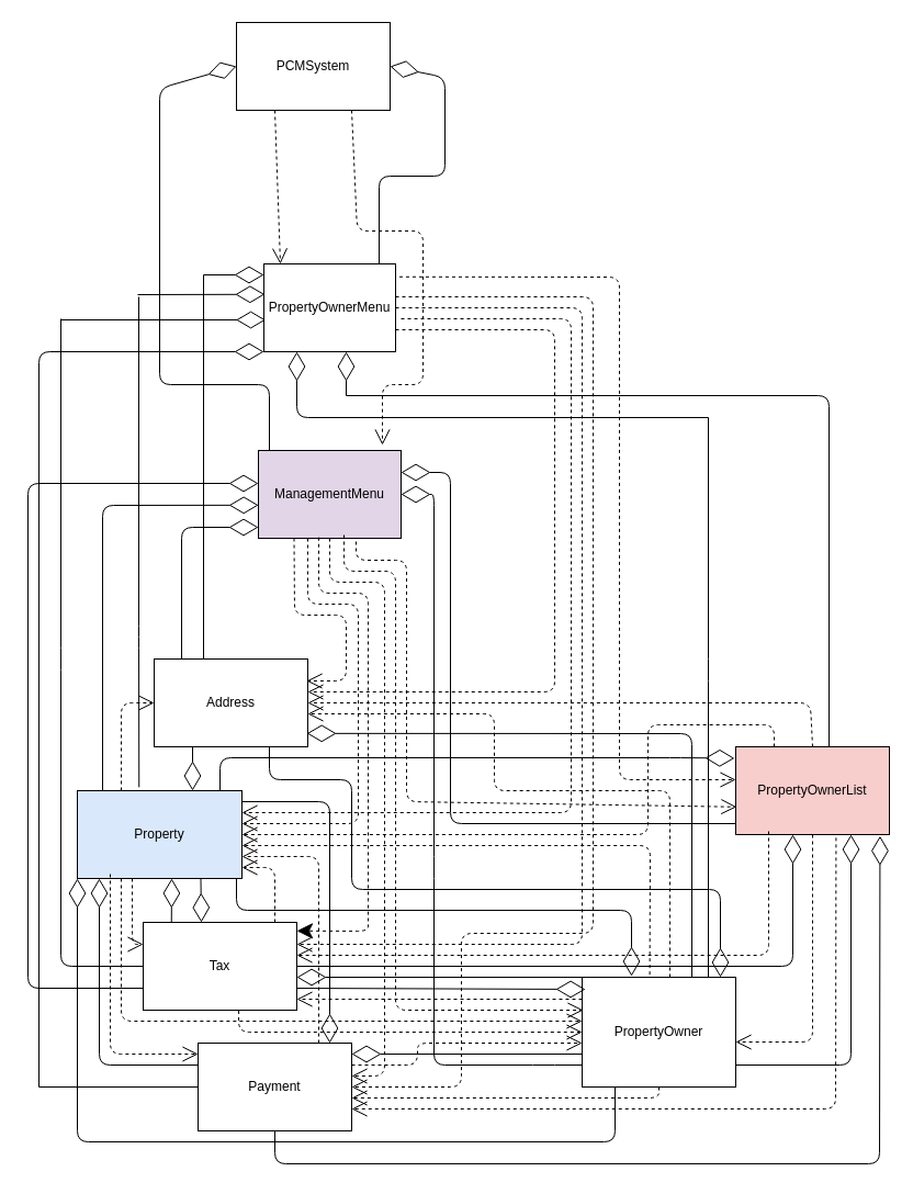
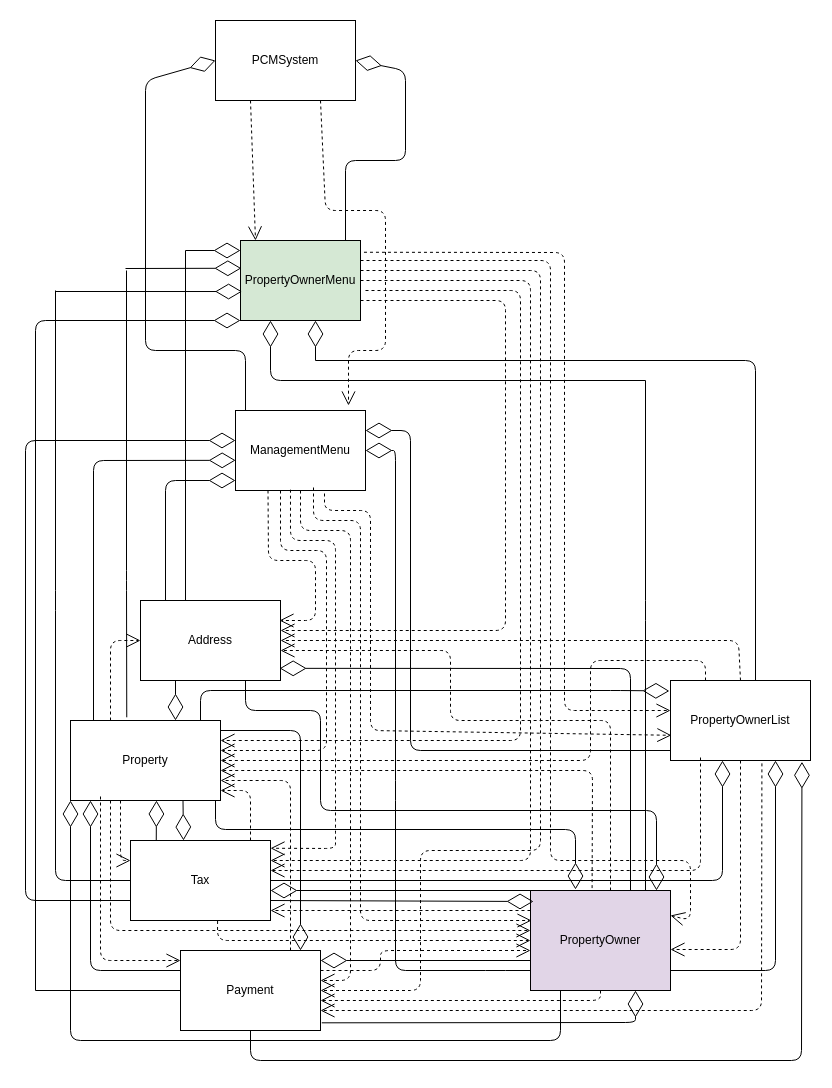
- <mxCell id="4" value="PropertyOwnerMenu" style="rounded=0;whiteSpace=wrap;html=1;" parent="1" vertex="1"><mxGeometry x="235" y="240" width="120" height="80" as="geometry" /></mxCell>
+ <mxCell id="4" value="PropertyOwnerMenu" style="rounded=0;whiteSpace=wrap;html=1;fillColor=#d5e8d4;" parent="1" vertex="1"><mxGeometry x="235" y="240" width="120" height="80" as="geometry" /></mxCell>
- <mxCell id="3" value="ManagementMenu" style="rounded=0;whiteSpace=wrap;html=1;fillColor=#e1d5e7;" parent="1" vertex="1"><mxGeometry x="230" y="410" width="130" height="80" as="geometry" /></mxCell>
+ <mxCell id="3" value="ManagementMenu" style="rounded=0;whiteSpace=wrap;html=1;" parent="1" vertex="1"><mxGeometry x="230" y="410" width="130" height="80" as="geometry" /></mxCell>
+ <mxCell id="35" value="Use" style="endArrow=open;endSize=12;dashed=1;html=1;entryX=1;entryY=0.25;entryDx=0;entryDy=0;exitX=1;exitY=0.25;exitDx=0;exitDy=0;noLabel=1;fontColor=none;" parent="1" target="10" edge="1" source="4"><mxGeometry width="160" relative="1" as="geometry"><mxPoint x="545" y="210" as="sourcePoint" /><mxPoint x="765" y="920" as="targetPoint" /><Array as="points"><mxPoint x="545" y="260" /><mxPoint x="545" y="860" /><mxPoint x="685" y="860" /><mxPoint x="685" y="920" /></Array></mxGeometry></mxCell>
- <mxCell id="6" value="PropertyOwnerList" style="rounded=0;whiteSpace=wrap;html=1;fillColor=#f8cecc;" parent="1" vertex="1"><mxGeometry x="665" y="680" width="140" height="80" as="geometry" /></mxCell>
+ <mxCell id="6" value="PropertyOwnerList" style="rounded=0;whiteSpace=wrap;html=1;" parent="1" vertex="1"><mxGeometry x="665" y="680" width="140" height="80" as="geometry" /></mxCell>
- <mxCell id="8" value="Property" style="rounded=0;whiteSpace=wrap;html=1;fillColor=#dae8fc;" parent="1" vertex="1"><mxGeometry x="65" y="720" width="150" height="80" as="geometry" /></mxCell>
+ <mxCell id="8" value="Property" style="rounded=0;whiteSpace=wrap;html=1;" parent="1" vertex="1"><mxGeometry x="65" y="720" width="150" height="80" as="geometry" /></mxCell>
- <mxCell id="15" value="Use" style="endArrow=classic;endSize=12;dashed=1;html=1;entryX=1;entryY=0.097;entryDx=0;entryDy=0;entryPerimeter=0;exitX=0.423;exitY=0.99;exitDx=0;exitDy=0;exitPerimeter=0;noLabel=1;fontColor=none;" parent="1" edge="1" target="9" source="3"><mxGeometry width="160" relative="1" as="geometry"><mxPoint x="290" y="540" as="sourcePoint" /><mxPoint x="267" y="860" as="targetPoint" /><Array as="points"><mxPoint x="285" y="540" /><mxPoint x="330" y="540" /><mxPoint x="330" y="830" /><mxPoint x="330" y="848" /></Array></mxGeometry></mxCell>
+ <mxCell id="15" value="Use" style="endArrow=open;endSize=12;dashed=1;html=1;entryX=1;entryY=0.097;entryDx=0;entryDy=0;entryPerimeter=0;exitX=0.423;exitY=0.99;exitDx=0;exitDy=0;exitPerimeter=0;noLabel=1;fontColor=none;" parent="1" edge="1" target="9" source="3"><mxGeometry width="160" relative="1" as="geometry"><mxPoint x="290" y="540" as="sourcePoint" /><mxPoint x="267" y="860" as="targetPoint" /><Array as="points"><mxPoint x="285" y="540" /><mxPoint x="330" y="540" /><mxPoint x="330" y="830" /><mxPoint x="330" y="848" /></Array></mxGeometry></mxCell>
- <mxCell id="10" value="PropertyOwner" style="rounded=0;whiteSpace=wrap;html=1;" parent="1" vertex="1"><mxGeometry x="525" y="890" width="140" height="100" as="geometry" /></mxCell>
+ <mxCell id="10" value="PropertyOwner" style="rounded=0;whiteSpace=wrap;html=1;fillColor=#e1d5e7;" parent="1" vertex="1"><mxGeometry x="525" y="890" width="140" height="100" as="geometry" /></mxCell>
+ <mxCell id="56" value="" style="endArrow=diamondThin;endFill=0;endSize=24;html=1;exitX=1.009;exitY=0.904;exitDx=0;exitDy=0;entryX=0.75;entryY=1;entryDx=0;entryDy=0;exitPerimeter=0;" edge="1" parent="1" source="7" target="10"><mxGeometry width="160" relative="1" as="geometry"><mxPoint x="395" y="1060" as="sourcePoint" /><mxPoint x="605" y="1060" as="targetPoint" /><Array as="points"><mxPoint x="630" y="1022" /></Array></mxGeometry></mxCell>
